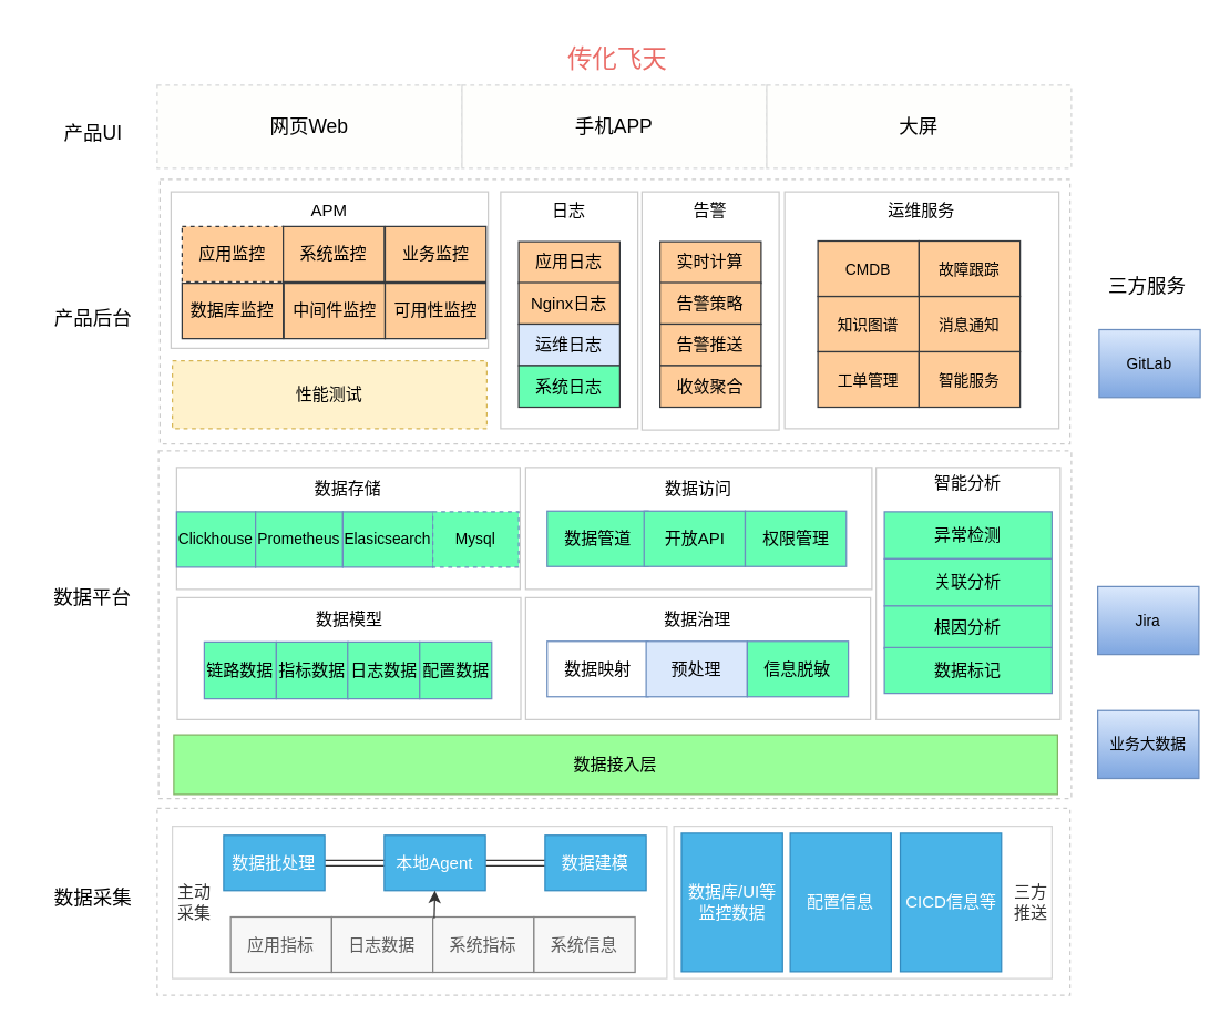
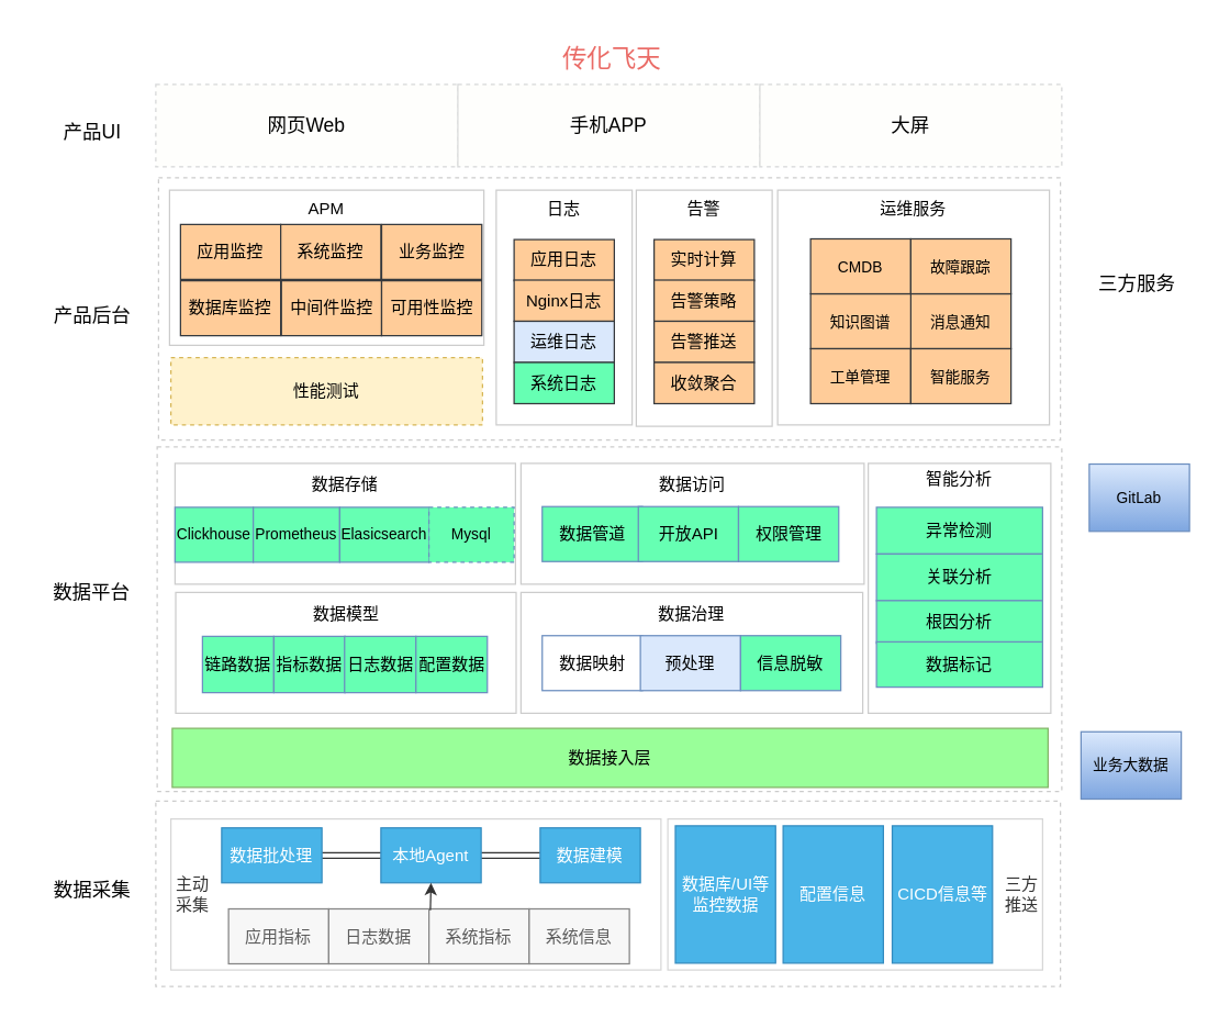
- <mxCell id="42" value="应用监控" style="rounded=0;whiteSpace=wrap;html=1;shadow=0;fillColor=#ffcc99;fontSize=12;strokeColor=#36393d;dashed=1;" parent="1" vertex="1"><mxGeometry x="131" y="150" width="73" height="40" as="geometry" /></mxCell>
+ <mxCell id="42" value="应用监控" style="rounded=0;whiteSpace=wrap;html=1;shadow=0;fillColor=#ffcc99;fontSize=12;strokeColor=#36393d;" parent="1" vertex="1"><mxGeometry x="131" y="150" width="73" height="40" as="geometry" /></mxCell>
- <mxCell id="70" value="GitLab" style="rounded=0;whiteSpace=wrap;html=1;shadow=0;fillColor=#dae8fc;fontSize=11;strokeColor=#6c8ebf;gradientColor=#7ea6e0;" parent="1" vertex="1"><mxGeometry x="793" y="224.5" width="73" height="49" as="geometry" /></mxCell>
+ <mxCell id="70" value="GitLab" style="rounded=0;whiteSpace=wrap;html=1;shadow=0;fillColor=#dae8fc;fontSize=11;strokeColor=#6c8ebf;gradientColor=#7ea6e0;" parent="1" vertex="1"><mxGeometry x="793" y="324.5" width="73" height="49" as="geometry" /></mxCell>
- <mxCell id="71" value="Jira" style="rounded=0;whiteSpace=wrap;html=1;shadow=0;fillColor=#dae8fc;fontSize=11;strokeColor=#6c8ebf;gradientColor=#7ea6e0;" parent="1" vertex="1"><mxGeometry x="792" y="410" width="73" height="49" as="geometry" /></mxCell>
- <mxCell id="81" value="业务大数据" style="rounded=0;whiteSpace=wrap;html=1;shadow=0;fillColor=#dae8fc;fontSize=11;strokeColor=#6c8ebf;gradientColor=#7ea6e0;" parent="1" vertex="1"><mxGeometry x="792" y="499.5" width="73" height="49" as="geometry" /></mxCell>
+ <mxCell id="81" value="业务大数据" style="rounded=0;whiteSpace=wrap;html=1;shadow=0;fillColor=#dae8fc;fontSize=11;strokeColor=#6c8ebf;gradientColor=#7ea6e0;" parent="1" vertex="1"><mxGeometry x="787" y="519.5" width="73" height="49" as="geometry" /></mxCell>
